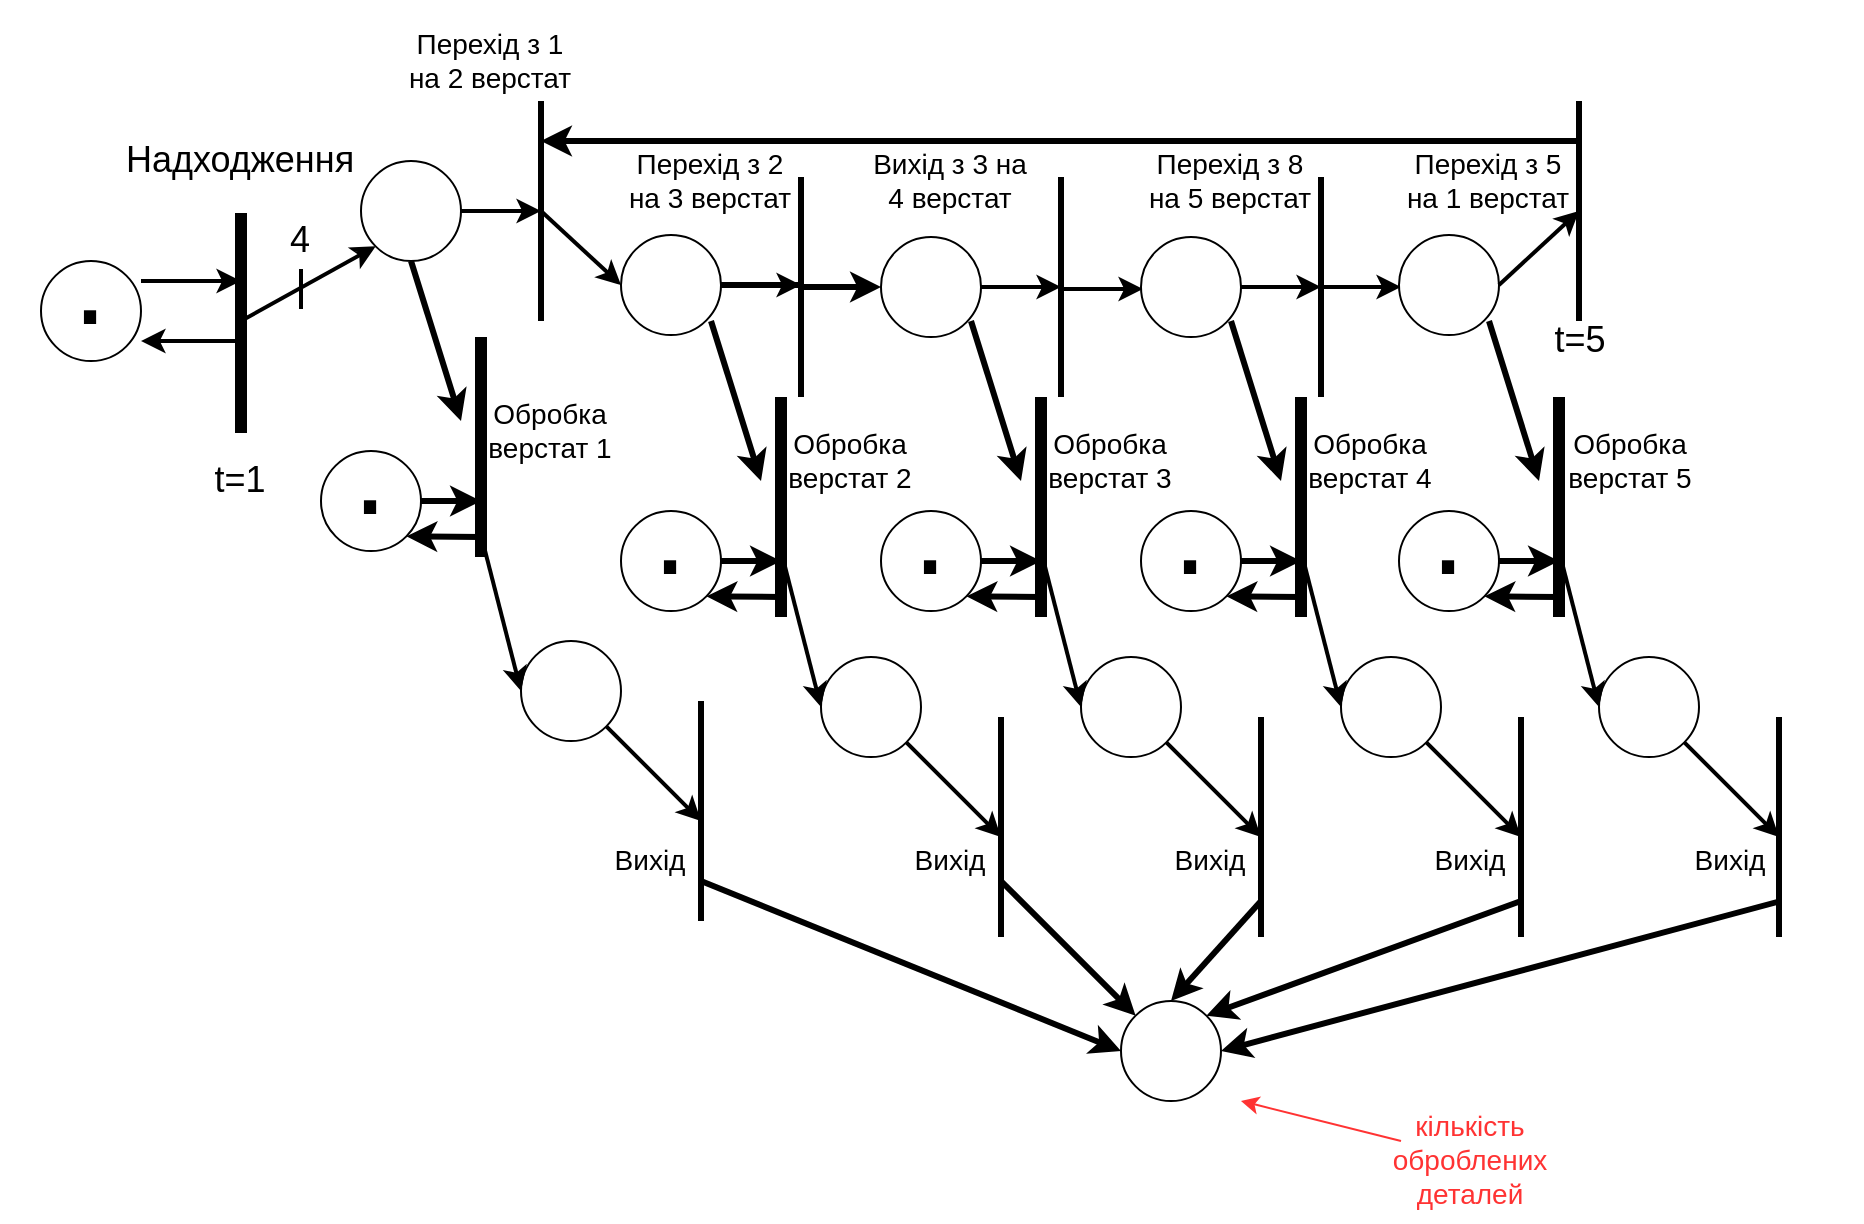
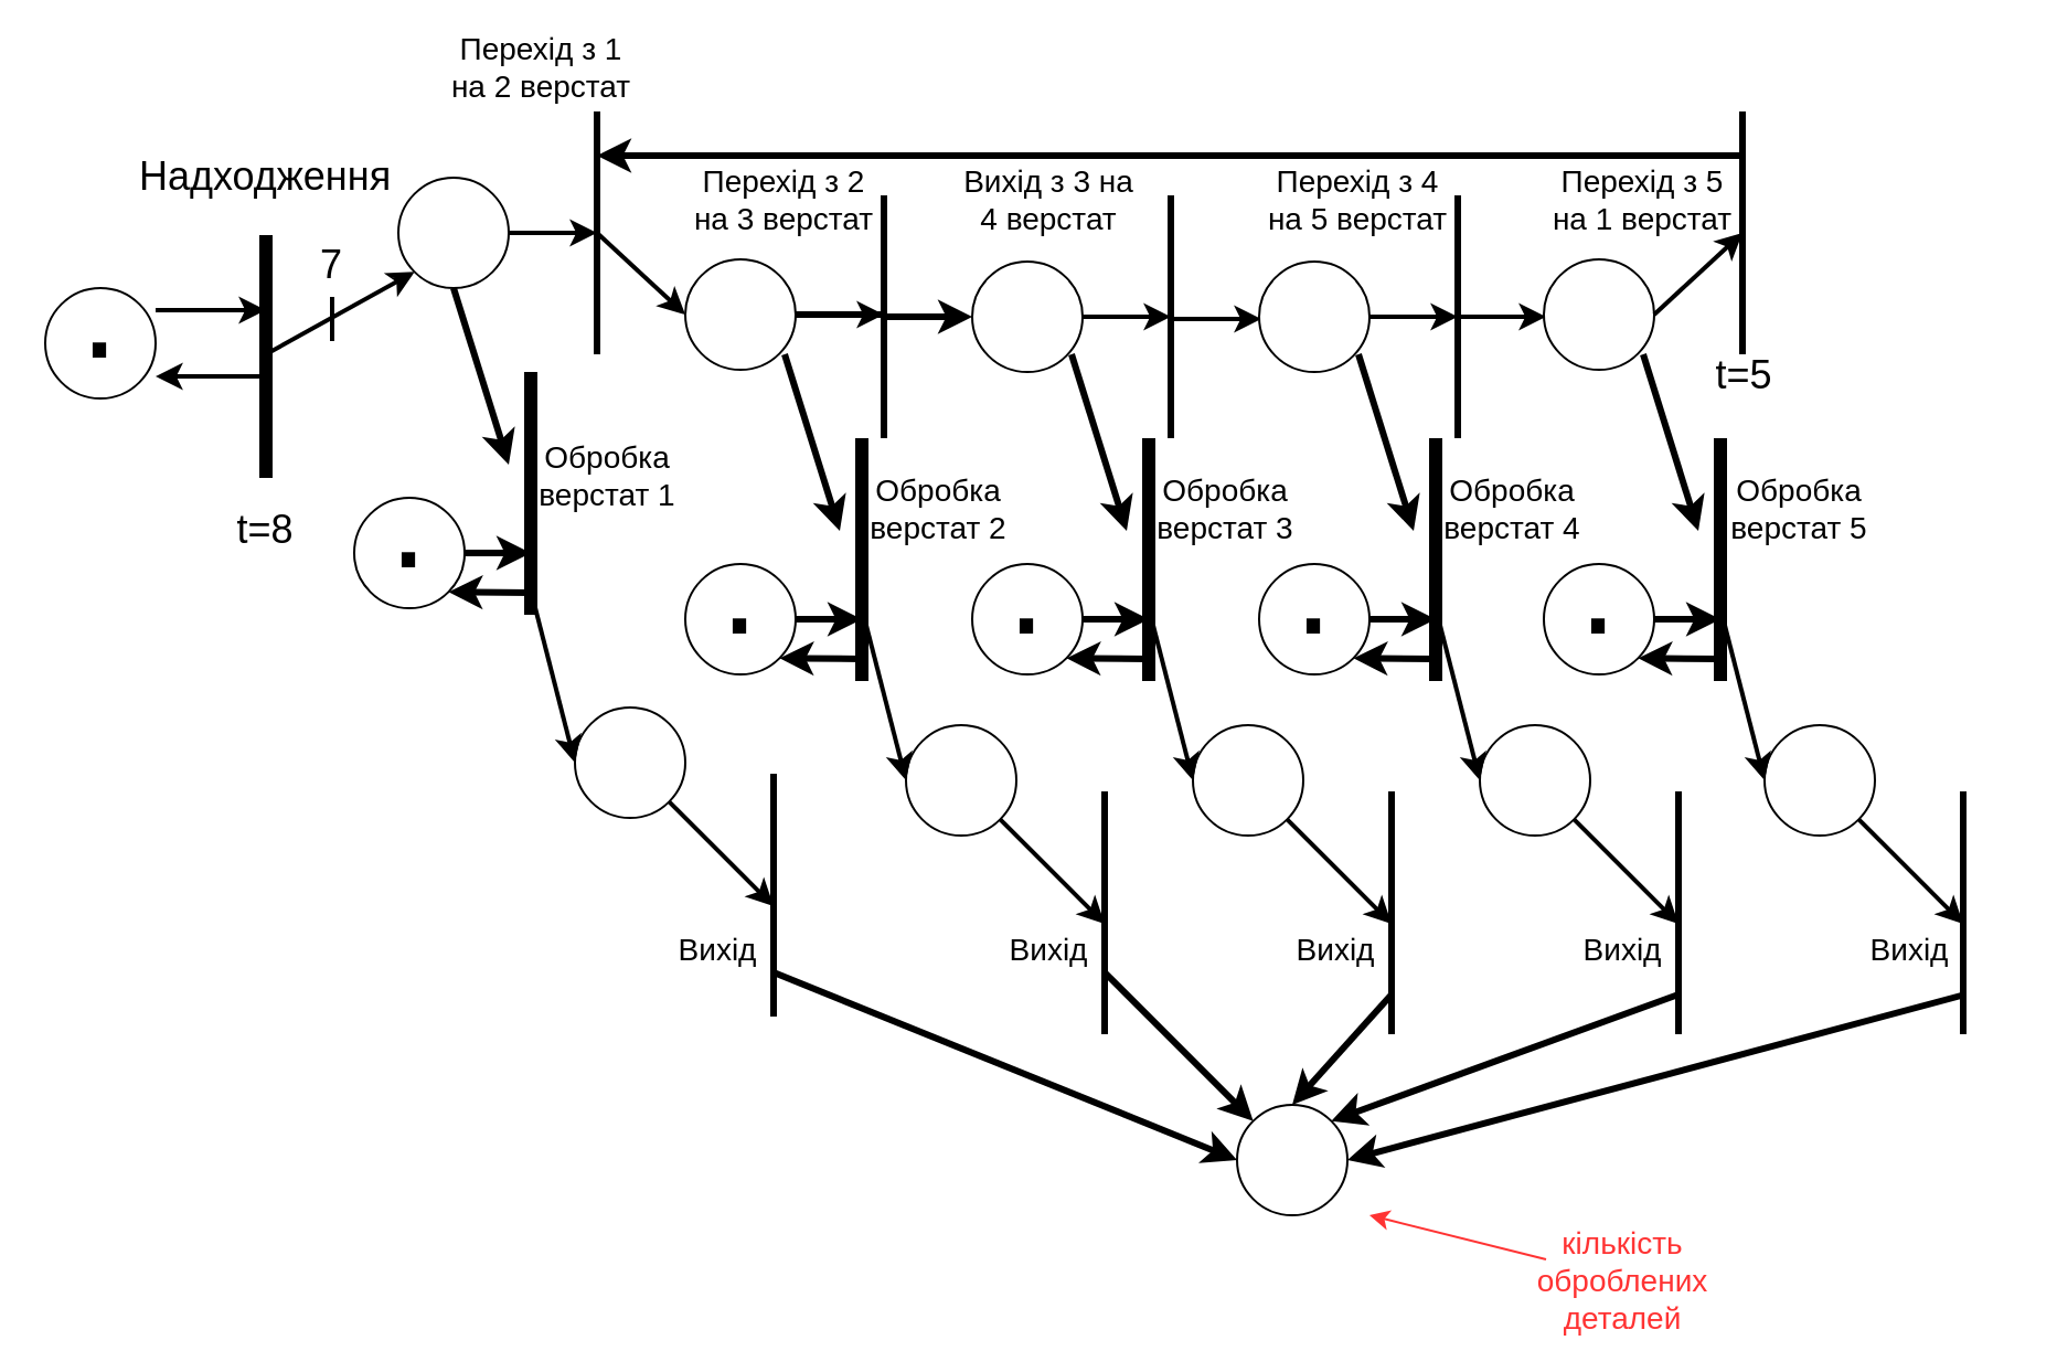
- <mxCell id="91" value="&lt;font style=&quot;font-size: 14px&quot;&gt;Перехід з 8 на 5 верстат&lt;/font&gt;" style="text;html=1;strokeColor=none;fillColor=none;align=center;verticalAlign=middle;whiteSpace=wrap;rounded=0;" vertex="1" parent="1"><mxGeometry x="570" y="80" width="90" height="20" as="geometry" /></mxCell>
+ <mxCell id="91" value="&lt;font style=&quot;font-size: 14px&quot;&gt;Перехід з 4 на 5 верстат&lt;/font&gt;" style="text;html=1;strokeColor=none;fillColor=none;align=center;verticalAlign=middle;whiteSpace=wrap;rounded=0;" vertex="1" parent="1"><mxGeometry x="570" y="80" width="90" height="20" as="geometry" /></mxCell>
- <mxCell id="10" value="&lt;font style=&quot;font-size: 18px&quot;&gt;4&lt;/font&gt;" style="text;html=1;strokeColor=none;fillColor=none;align=center;verticalAlign=middle;whiteSpace=wrap;rounded=0;" vertex="1" parent="1"><mxGeometry x="130" y="110" width="40" height="20" as="geometry" /></mxCell>
+ <mxCell id="10" value="&lt;font style=&quot;font-size: 18px&quot;&gt;7&lt;/font&gt;" style="text;html=1;strokeColor=none;fillColor=none;align=center;verticalAlign=middle;whiteSpace=wrap;rounded=0;" vertex="1" parent="1"><mxGeometry x="130" y="110" width="40" height="20" as="geometry" /></mxCell>
- <mxCell id="6" value="&lt;font style=&quot;font-size: 18px&quot;&gt;t=1&lt;/font&gt;" style="text;html=1;strokeColor=none;fillColor=none;align=center;verticalAlign=middle;whiteSpace=wrap;rounded=0;" vertex="1" parent="1"><mxGeometry x="100" y="230" width="40" height="20" as="geometry" /></mxCell>
+ <mxCell id="6" value="&lt;font style=&quot;font-size: 18px&quot;&gt;t=8&lt;/font&gt;" style="text;html=1;strokeColor=none;fillColor=none;align=center;verticalAlign=middle;whiteSpace=wrap;rounded=0;" vertex="1" parent="1"><mxGeometry x="100" y="230" width="40" height="20" as="geometry" /></mxCell>
